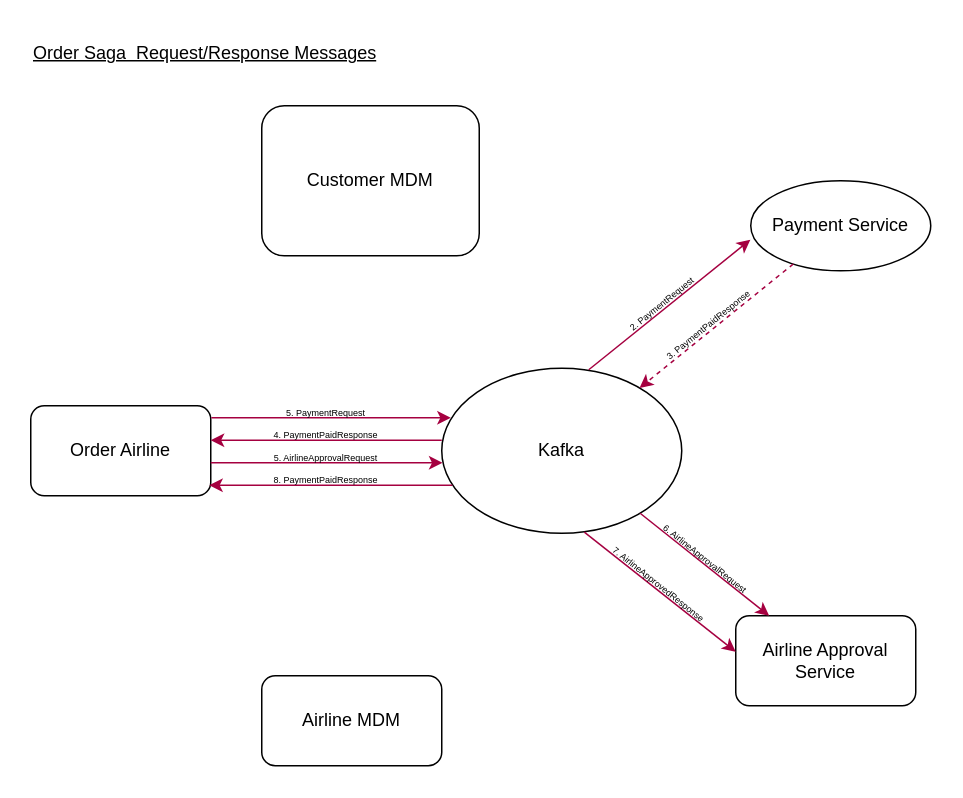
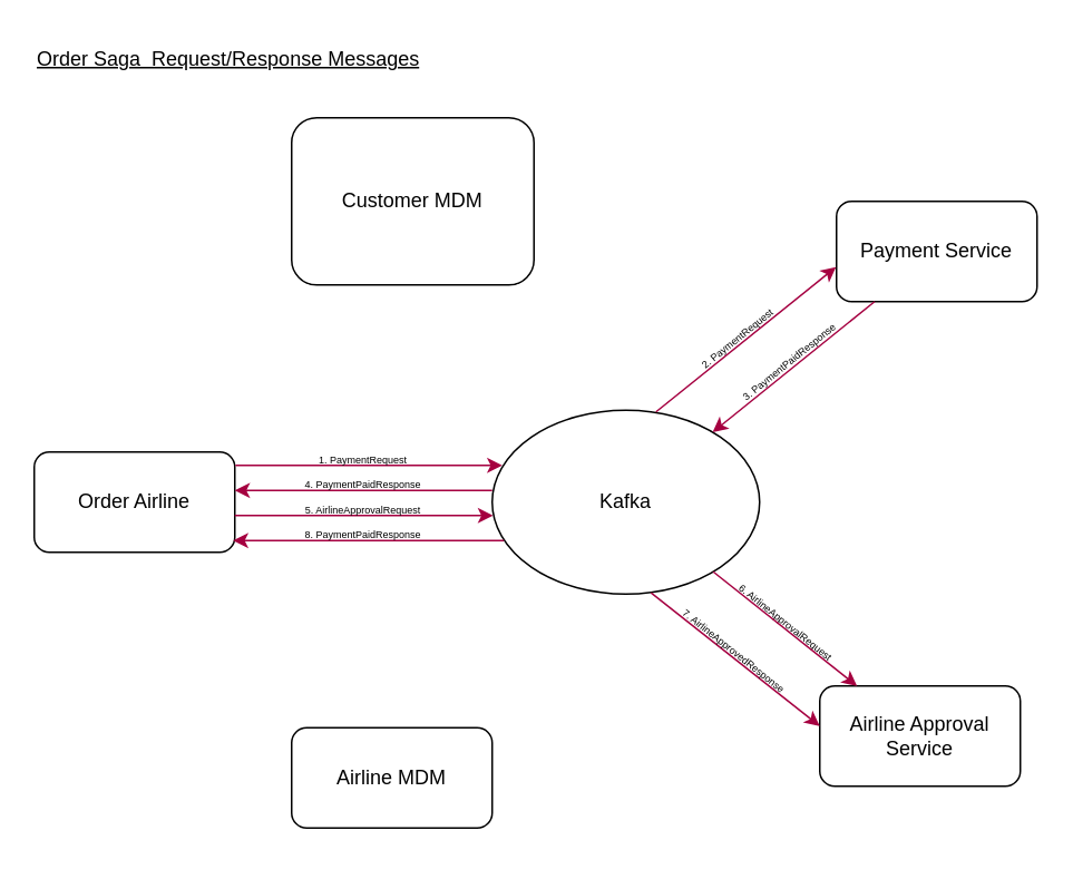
- <mxCell id="4" value="Payment Service" style="ellipse;whiteSpace=wrap;html=1;" parent="1" vertex="1"><mxGeometry x="500" y="120" width="120" height="60" as="geometry" /></mxCell>
+ <mxCell id="4" value="Payment Service" style="rounded=1;whiteSpace=wrap;html=1;" parent="1" vertex="1"><mxGeometry x="500" y="120" width="120" height="60" as="geometry" /></mxCell>
- <mxCell id="16" value="" style="endArrow=classic;html=1;rounded=0;fillColor=#d80073;strokeColor=#A50040;dashed=1;" parent="1" source="4" target="7" edge="1"><mxGeometry width="50" height="50" relative="1" as="geometry"><mxPoint x="480" y="235" as="sourcePoint" /><mxPoint x="320" y="235" as="targetPoint" /></mxGeometry></mxCell>
+ <mxCell id="16" value="" style="endArrow=classic;html=1;rounded=0;fillColor=#d80073;strokeColor=#A50040;" parent="1" source="4" target="7" edge="1"><mxGeometry width="50" height="50" relative="1" as="geometry"><mxPoint x="480" y="235" as="sourcePoint" /><mxPoint x="320" y="235" as="targetPoint" /></mxGeometry></mxCell>
- <mxCell id="9" value="&lt;font style=&quot;font-size: 6px;&quot;&gt;5. PaymentRequest&lt;br&gt;&lt;/font&gt;" style="text;strokeColor=none;align=center;fillColor=none;html=1;verticalAlign=middle;whiteSpace=wrap;rounded=0;" parent="1" vertex="1"><mxGeometry x="164" y="263" width="106" height="20" as="geometry" /></mxCell>
+ <mxCell id="9" value="&lt;font style=&quot;font-size: 6px;&quot;&gt;1. PaymentRequest&lt;br&gt;&lt;/font&gt;" style="text;strokeColor=none;align=center;fillColor=none;html=1;verticalAlign=middle;whiteSpace=wrap;rounded=0;" parent="1" vertex="1"><mxGeometry x="164" y="263" width="106" height="20" as="geometry" /></mxCell>
- <mxCell id="6" value="Airline MDM" style="rounded=1;whiteSpace=wrap;html=1;" parent="1" vertex="1"><mxGeometry x="174" y="450" width="120" height="60" as="geometry" /></mxCell>
+ <mxCell id="6" value="Airline MDM" style="rounded=1;whiteSpace=wrap;html=1;" parent="1" vertex="1"><mxGeometry x="174" y="435" width="120" height="60" as="geometry" /></mxCell>
